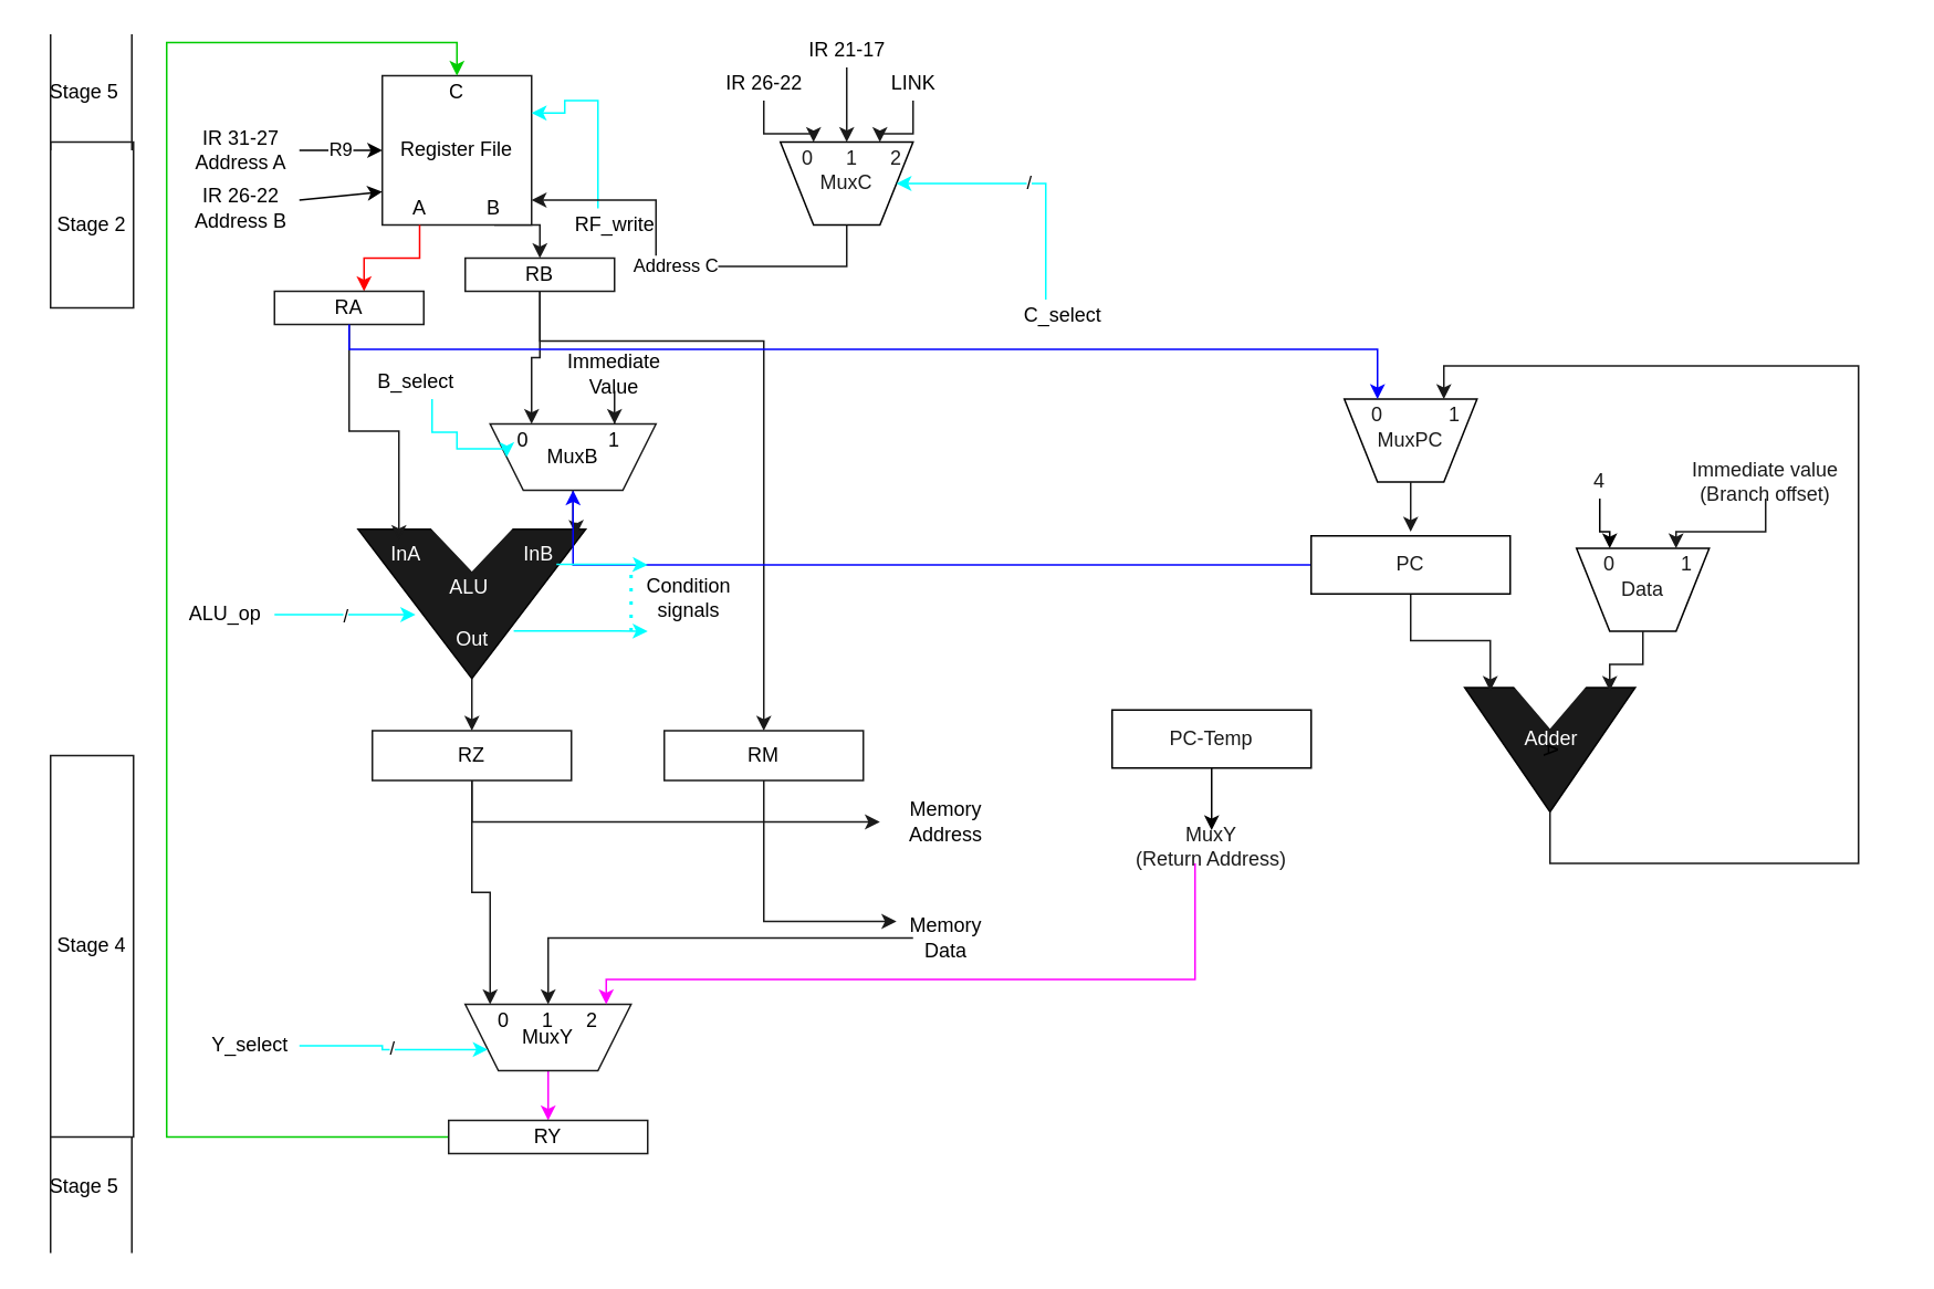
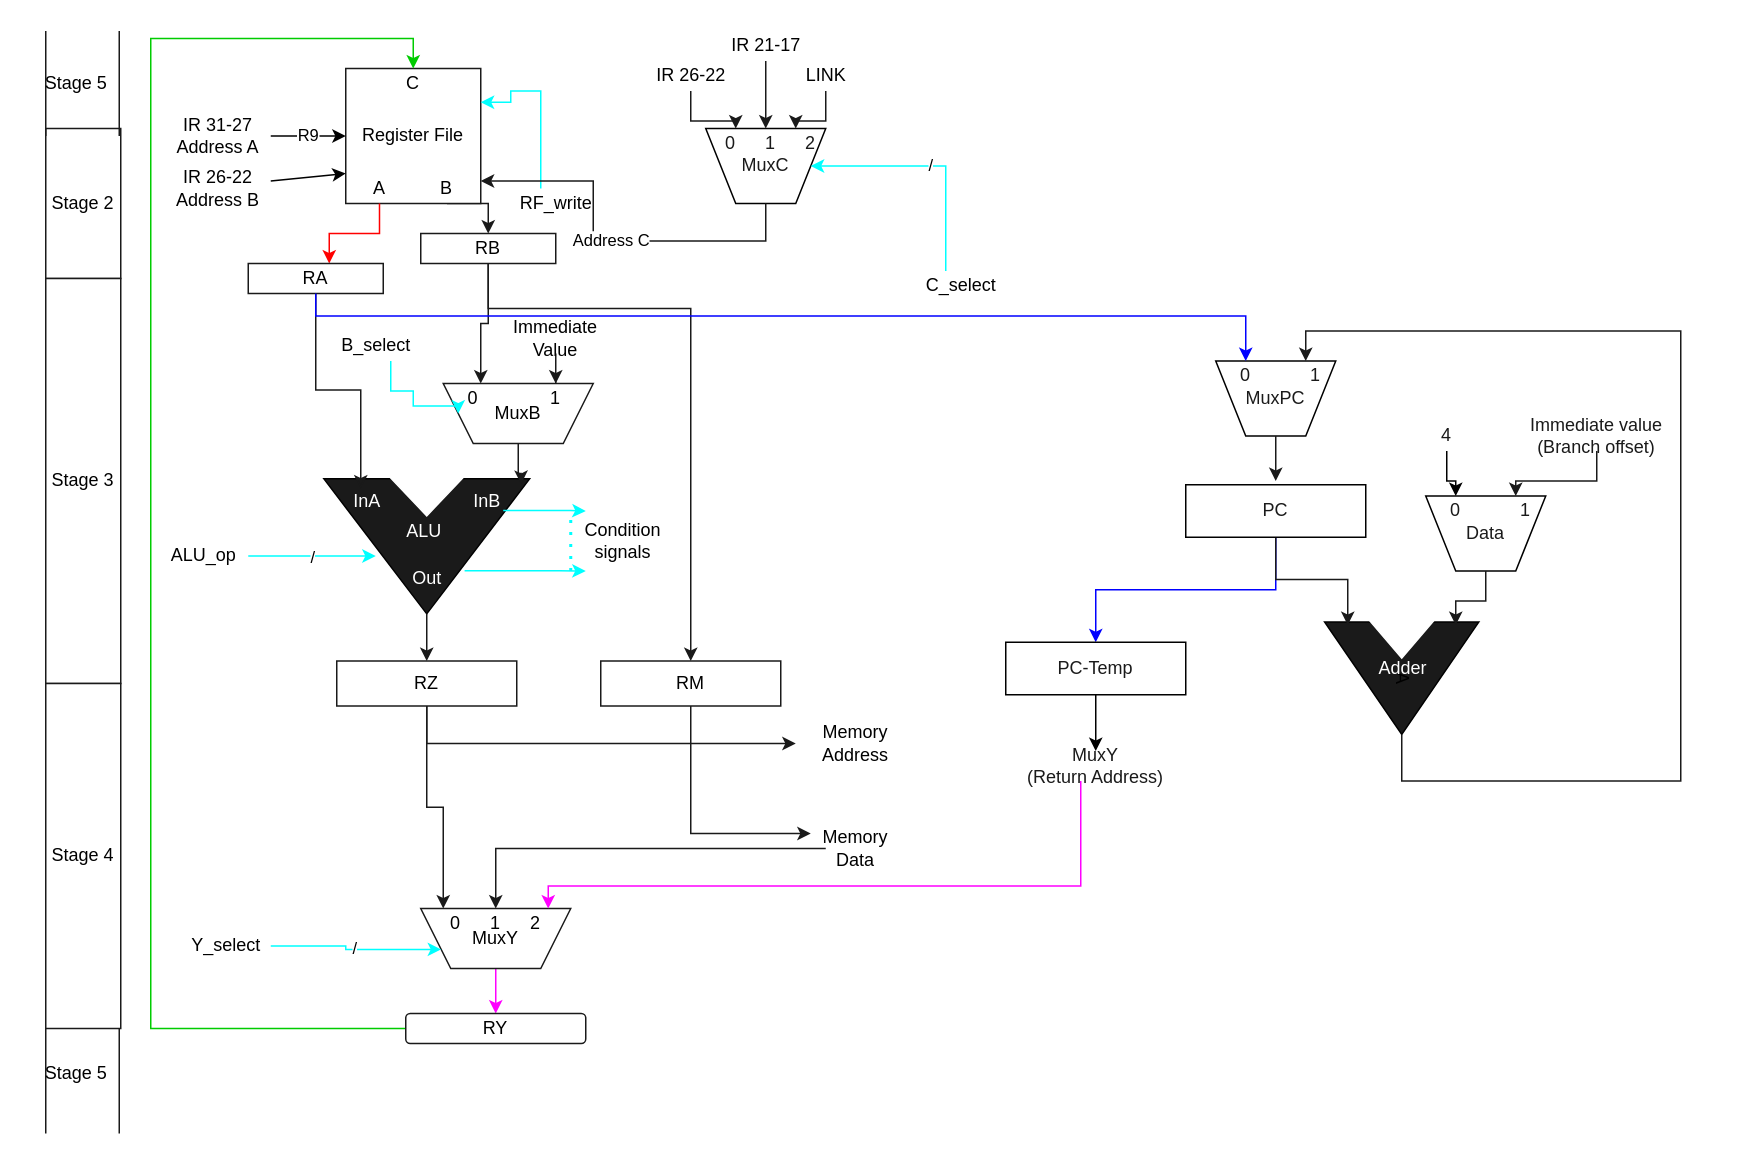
+ <mxCell id="44" value="Stage 3" style="rounded=0;whiteSpace=wrap;html=1;strokeColor=#1A1A1A;fillColor=#FFFFFF;" parent="1" vertex="1"><mxGeometry x="30" y="185" width="50" height="270" as="geometry" /></mxCell>
- <mxCell id="56" style="edgeStyle=orthogonalEdgeStyle;rounded=0;orthogonalLoop=1;jettySize=auto;html=1;fontColor=#00CC00;strokeColor=#0000FF;" edge="1" parent="1" source="58" target="24"><mxGeometry relative="1" as="geometry" /></mxCell>
+ <mxCell id="56" style="edgeStyle=orthogonalEdgeStyle;rounded=0;orthogonalLoop=1;jettySize=auto;html=1;entryX=0.5;entryY=0;entryDx=0;entryDy=0;fontColor=#00CC00;strokeColor=#0000FF;" edge="1" parent="1" source="58" target="60"><mxGeometry relative="1" as="geometry" /></mxCell>
- <mxCell id="42" value="RY" style="rounded=0;whiteSpace=wrap;html=1;strokeColor=#1A1A1A;fillColor=#FFFFFF;" parent="1" vertex="1"><mxGeometry x="270" y="675" width="120" height="20" as="geometry" /></mxCell>
+ <mxCell id="42" value="RY" style="whiteSpace=wrap;html=1;strokeColor=#1A1A1A;fillColor=#FFFFFF;rounded=1;" parent="1" vertex="1"><mxGeometry x="270" y="675" width="120" height="20" as="geometry" /></mxCell>
